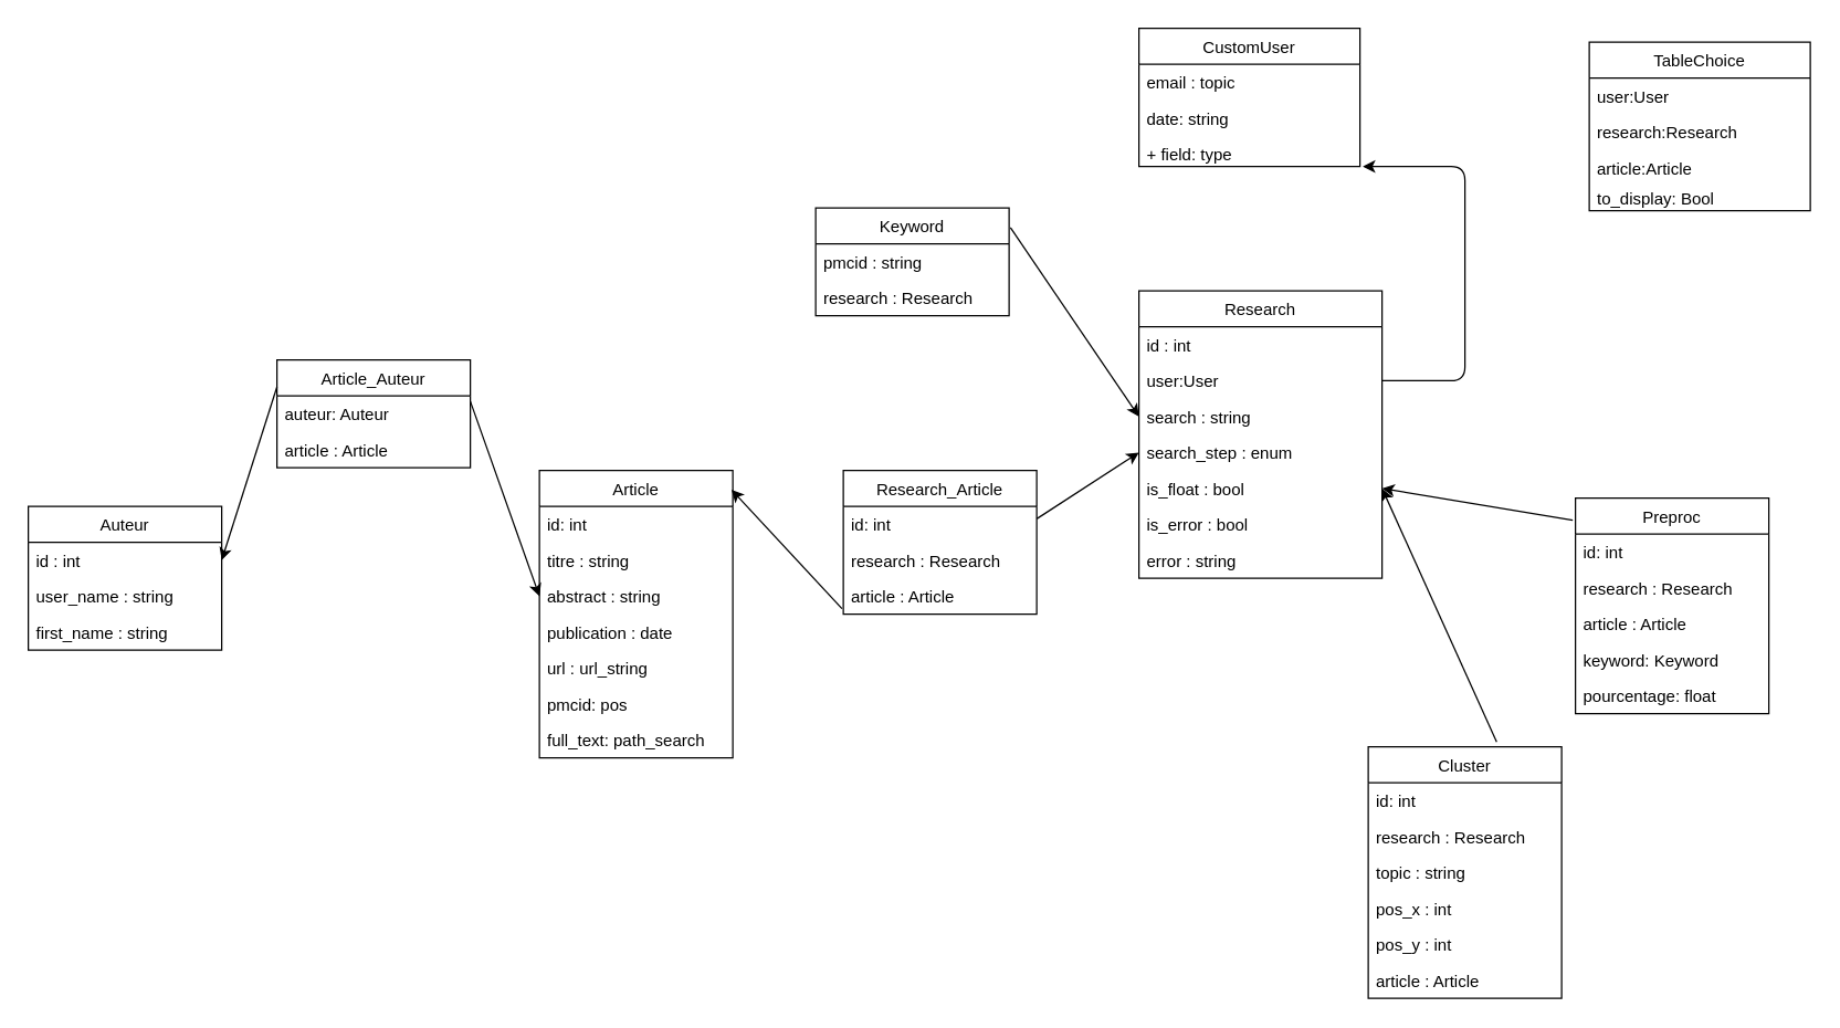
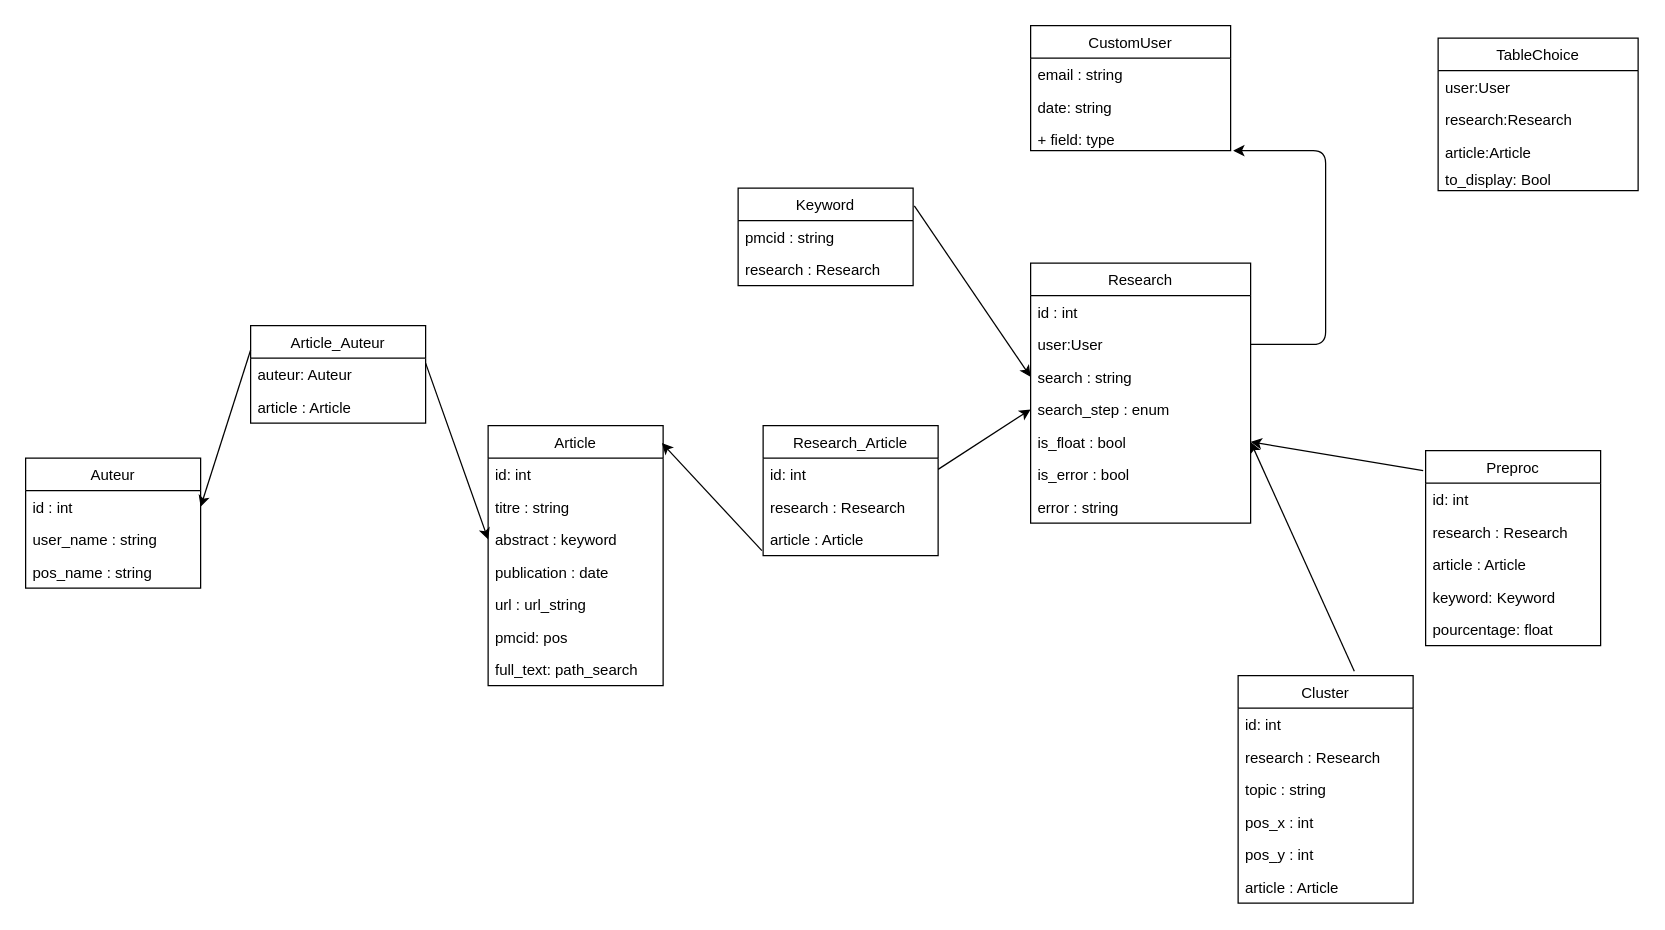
- <mxCell id="3" value="email : topic" style="text;strokeColor=none;fillColor=none;align=left;verticalAlign=top;spacingLeft=4;spacingRight=4;overflow=hidden;rotatable=0;points=[[0,0.5],[1,0.5]];portConstraint=eastwest;" parent="2" vertex="1"><mxGeometry y="26" width="160" height="26" as="geometry" /></mxCell>
+ <mxCell id="3" value="email : string" style="text;strokeColor=none;fillColor=none;align=left;verticalAlign=top;spacingLeft=4;spacingRight=4;overflow=hidden;rotatable=0;points=[[0,0.5],[1,0.5]];portConstraint=eastwest;" parent="2" vertex="1"><mxGeometry y="26" width="160" height="26" as="geometry" /></mxCell>
- <mxCell id="22" value="abstract : string" style="text;strokeColor=none;fillColor=none;align=left;verticalAlign=top;spacingLeft=4;spacingRight=4;overflow=hidden;rotatable=0;points=[[0,0.5],[1,0.5]];portConstraint=eastwest;" parent="19" vertex="1"><mxGeometry y="78" width="140" height="26" as="geometry" /></mxCell>
+ <mxCell id="22" value="abstract : keyword" style="text;strokeColor=none;fillColor=none;align=left;verticalAlign=top;spacingLeft=4;spacingRight=4;overflow=hidden;rotatable=0;points=[[0,0.5],[1,0.5]];portConstraint=eastwest;" parent="19" vertex="1"><mxGeometry y="78" width="140" height="26" as="geometry" /></mxCell>
- <mxCell id="51" value="first_name : string" style="text;strokeColor=none;fillColor=none;align=left;verticalAlign=top;spacingLeft=4;spacingRight=4;overflow=hidden;rotatable=0;points=[[0,0.5],[1,0.5]];portConstraint=eastwest;" parent="48" vertex="1"><mxGeometry y="78" width="140" height="26" as="geometry" /></mxCell>
+ <mxCell id="51" value="pos_name : string" style="text;strokeColor=none;fillColor=none;align=left;verticalAlign=top;spacingLeft=4;spacingRight=4;overflow=hidden;rotatable=0;points=[[0,0.5],[1,0.5]];portConstraint=eastwest;" parent="48" vertex="1"><mxGeometry y="78" width="140" height="26" as="geometry" /></mxCell>
